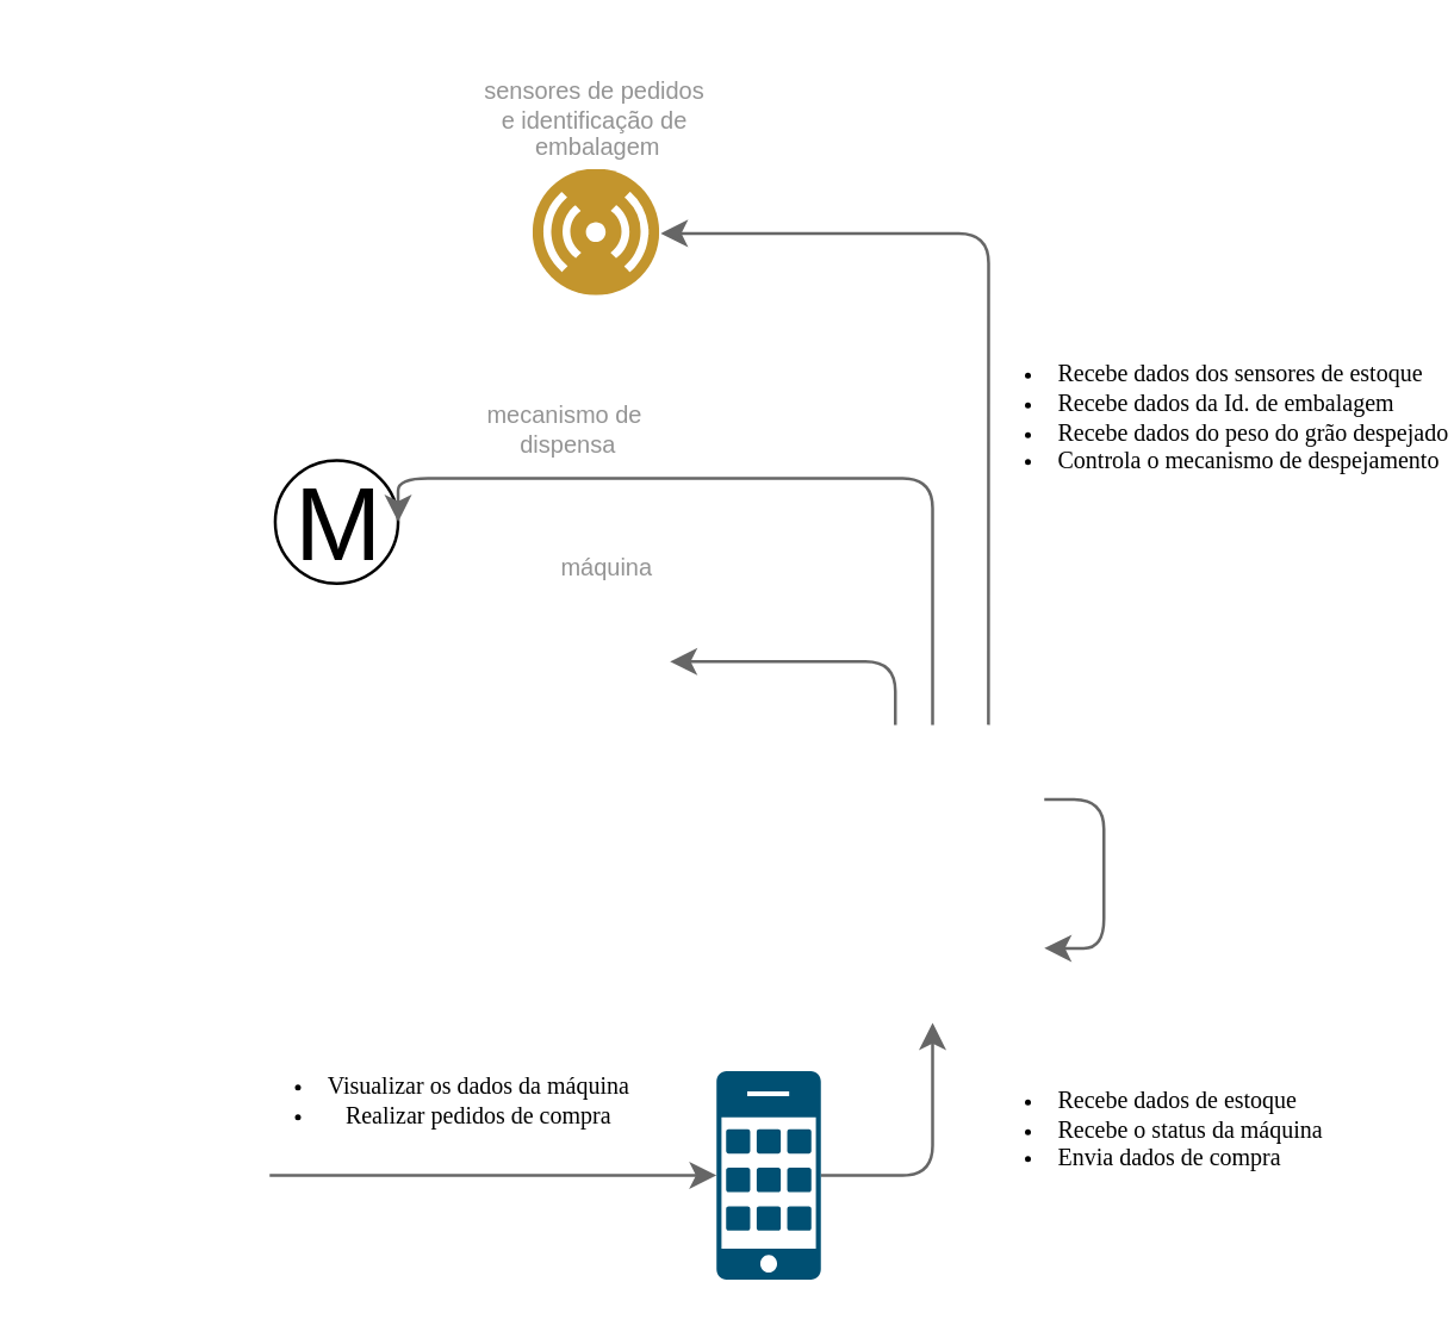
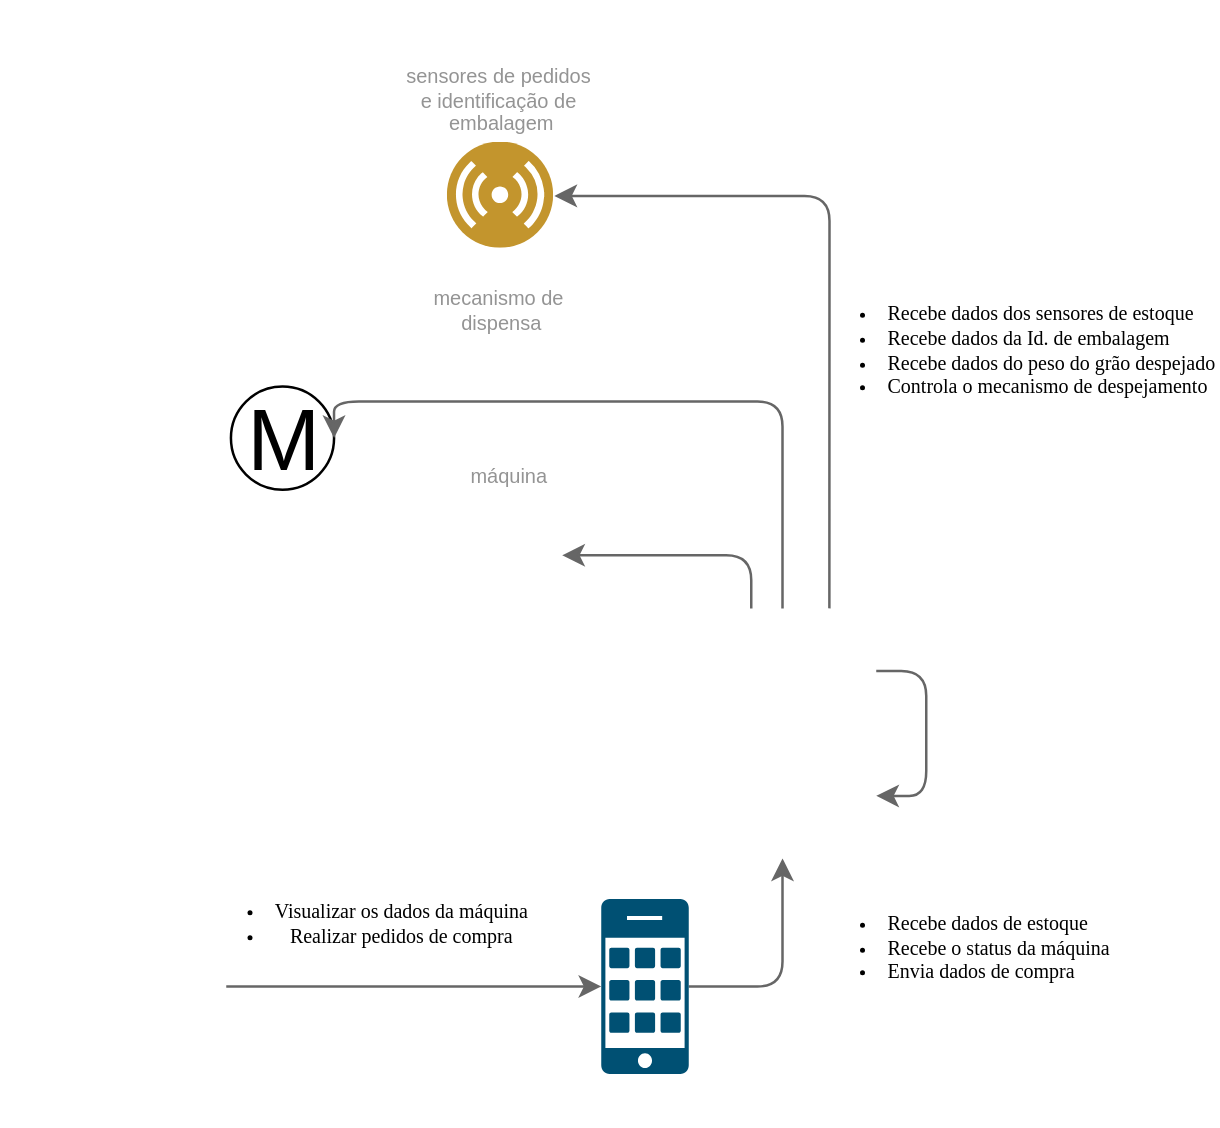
- <mxCell id="14" value="&lt;font color=&quot;#949494&quot; style=&quot;font-size: 8px;&quot;&gt;mecanismo de&amp;nbsp;&lt;br&gt;dispensa&lt;br&gt;&lt;/font&gt;" style="text;html=1;align=center;verticalAlign=middle;resizable=0;points=[];autosize=1;strokeColor=none;fillColor=none;strokeWidth=1;fontSize=8;" vertex="1" parent="1"><mxGeometry x="150" y="129" width="80" height="30" as="geometry" /></mxCell>
+ <mxCell id="14" value="&lt;font color=&quot;#949494&quot; style=&quot;font-size: 8px;&quot;&gt;mecanismo de&amp;nbsp;&lt;br&gt;dispensa&lt;br&gt;&lt;/font&gt;" style="text;html=1;align=center;verticalAlign=middle;resizable=0;points=[];autosize=1;strokeColor=none;fillColor=none;strokeWidth=1;fontSize=8;" vertex="1" parent="1"><mxGeometry x="160" y="109" width="80" height="30" as="geometry" /></mxCell>
